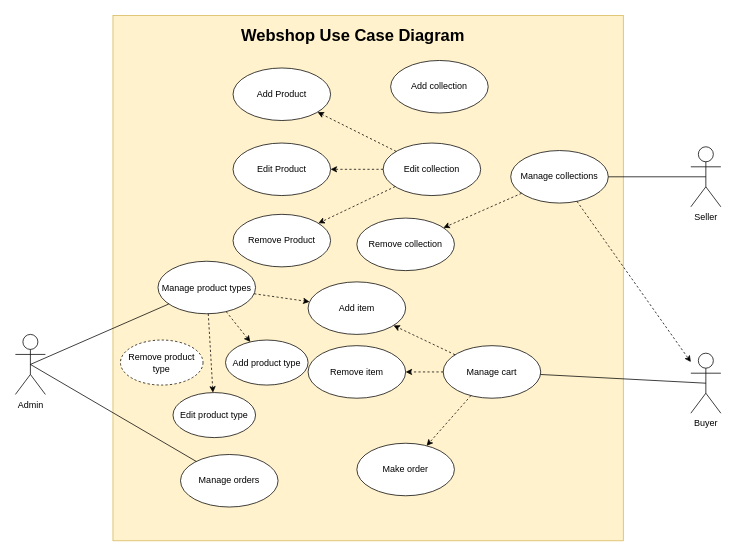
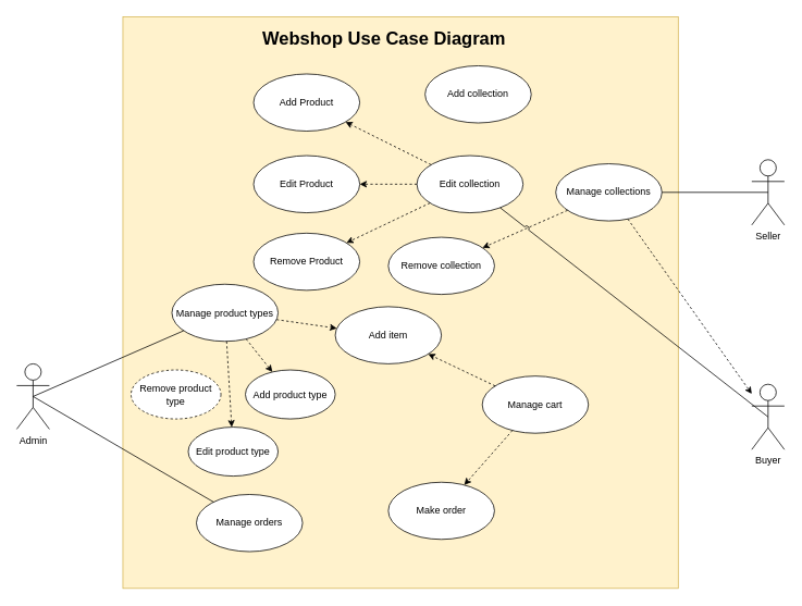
- <mxCell id="22" value="Remove item" style="ellipse;whiteSpace=wrap;html=1;fillColor=default;" parent="1" vertex="1"><mxGeometry x="410" y="460" width="130" height="70" as="geometry" /></mxCell>
- <mxCell id="25" value="" style="endArrow=classic;html=1;rounded=0;jumpStyle=arc;dashed=1;" parent="1" source="6" target="22" edge="1"><mxGeometry width="50" height="50" relative="1" as="geometry"><mxPoint x="580" y="580" as="sourcePoint" /><mxPoint x="630" y="530" as="targetPoint" /></mxGeometry></mxCell>
- <mxCell id="21" value="" style="endArrow=none;html=1;rounded=0;jumpStyle=arc;endFill=0;exitX=0.5;exitY=0.5;exitDx=0;exitDy=0;exitPerimeter=0;" parent="1" source="4" target="6" edge="1"><mxGeometry width="50" height="50" relative="1" as="geometry"><mxPoint x="770" y="610" as="sourcePoint" /><mxPoint x="820" y="560" as="targetPoint" /></mxGeometry></mxCell>
+ <mxCell id="21" value="" style="endArrow=none;html=1;rounded=0;jumpStyle=arc;endFill=0;exitX=0.5;exitY=0.5;exitDx=0;exitDy=0;exitPerimeter=0;" parent="1" source="4" target="14" edge="1"><mxGeometry width="50" height="50" relative="1" as="geometry"><mxPoint x="770" y="610" as="sourcePoint" /><mxPoint x="820" y="560" as="targetPoint" /></mxGeometry></mxCell>
